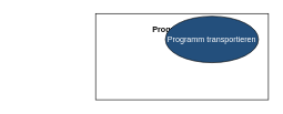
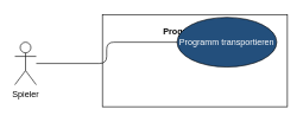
+ <mxCell id="4" style="edgeStyle=orthogonalEdgeStyle;rounded=1;orthogonalLoop=1;jettySize=auto;html=1;endArrow=none;endFill=0;" edge="1" parent="1" source="5" target="3"><mxGeometry relative="1" as="geometry" /></mxCell>
+ <mxCell id="5" value="Spieler" style="shape=umlActor;verticalLabelPosition=bottom;labelBackgroundColor=#ffffff;verticalAlign=top;html=1;outlineConnect=0;" vertex="1" parent="1"><mxGeometry x="20" y="59" width="30" height="60" as="geometry" /></mxCell>
